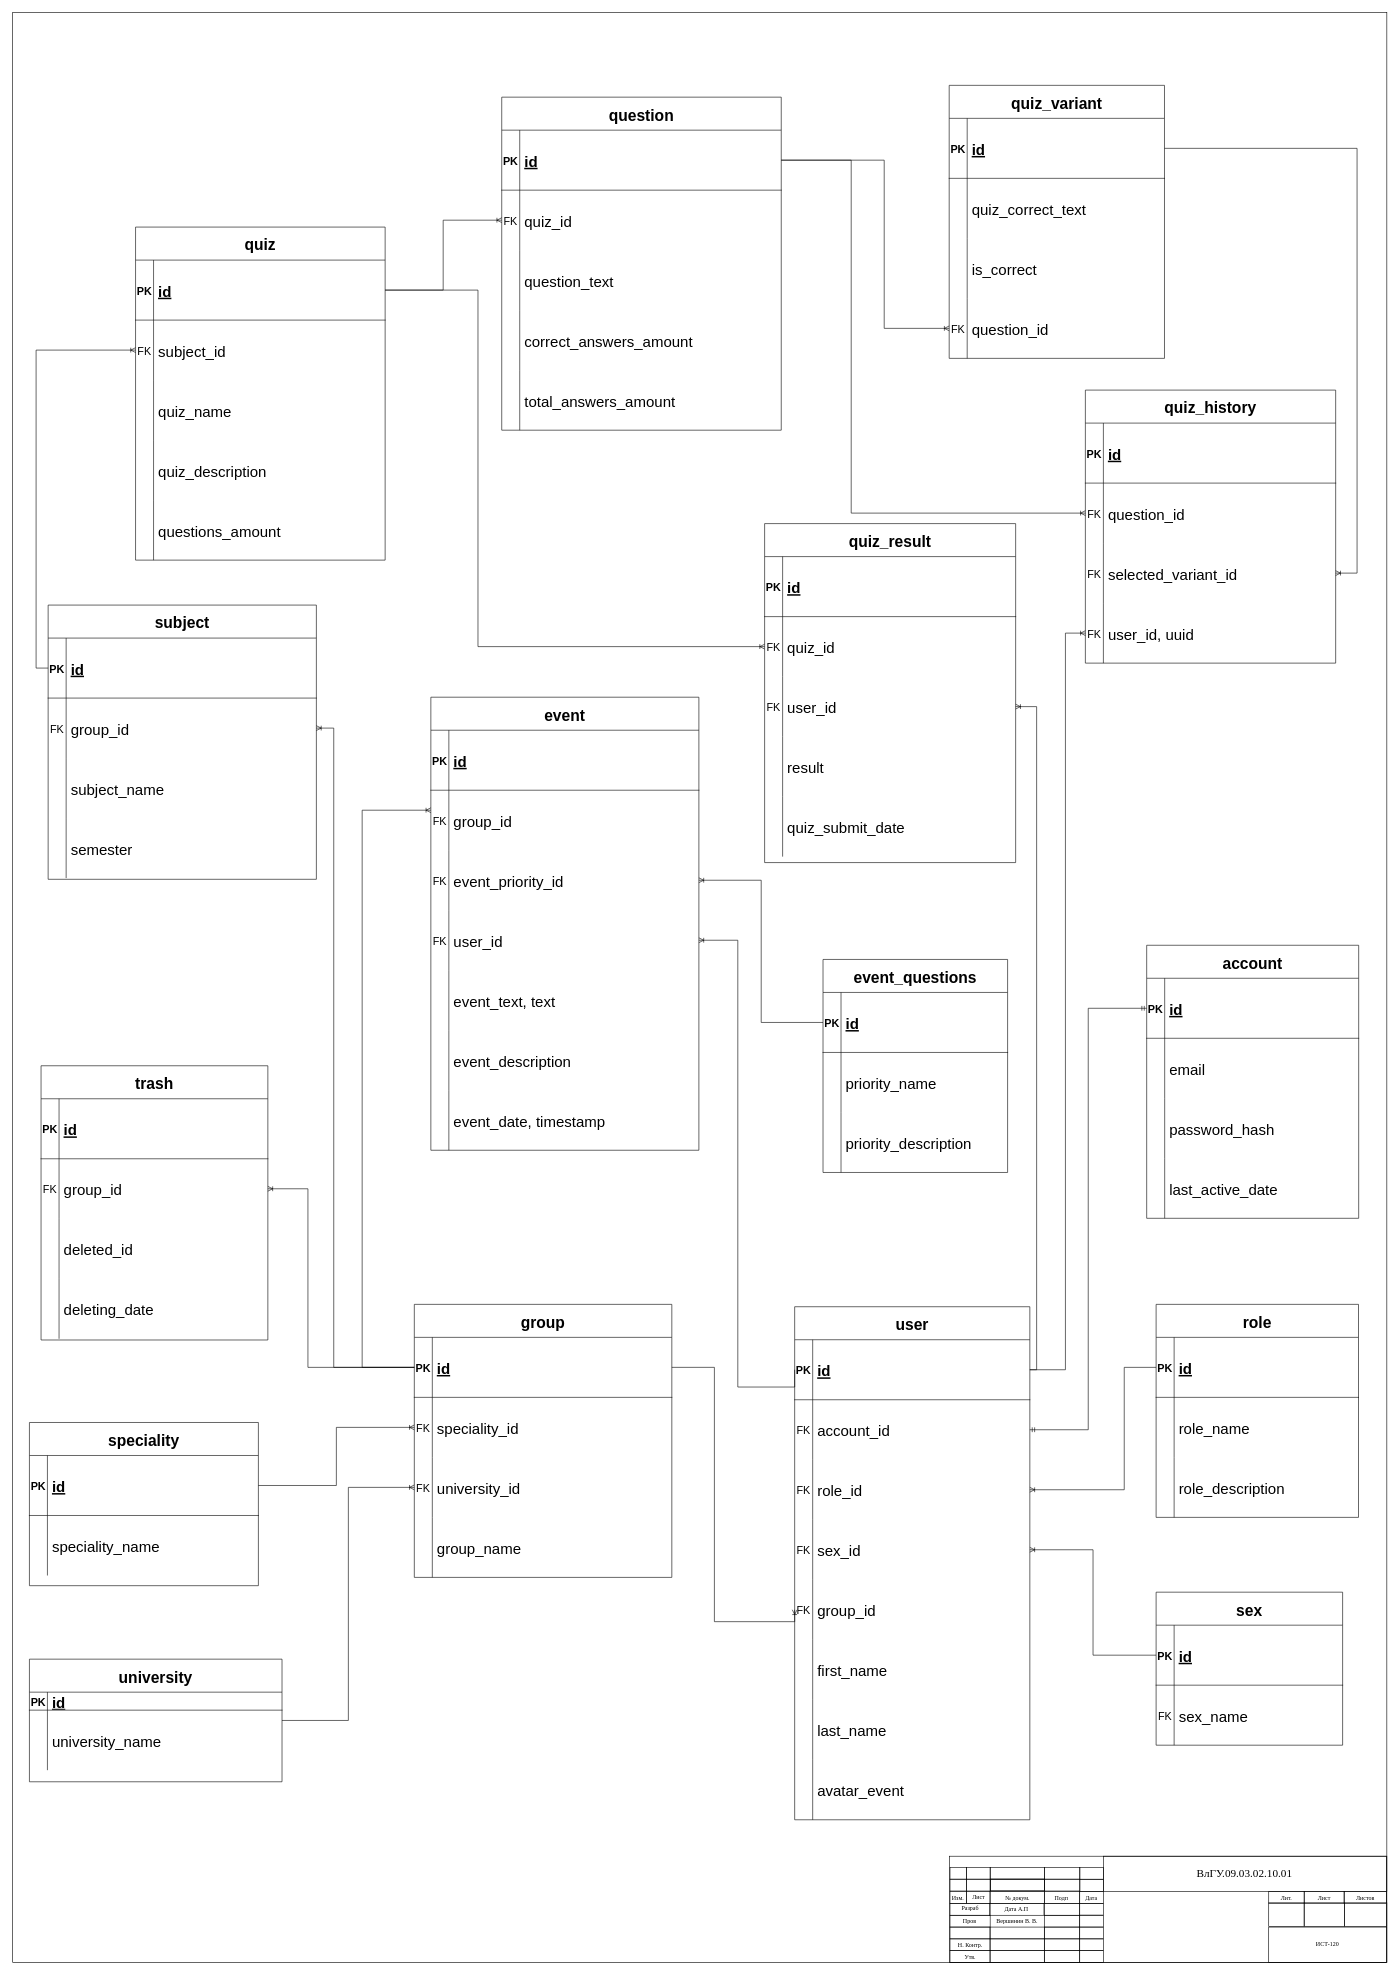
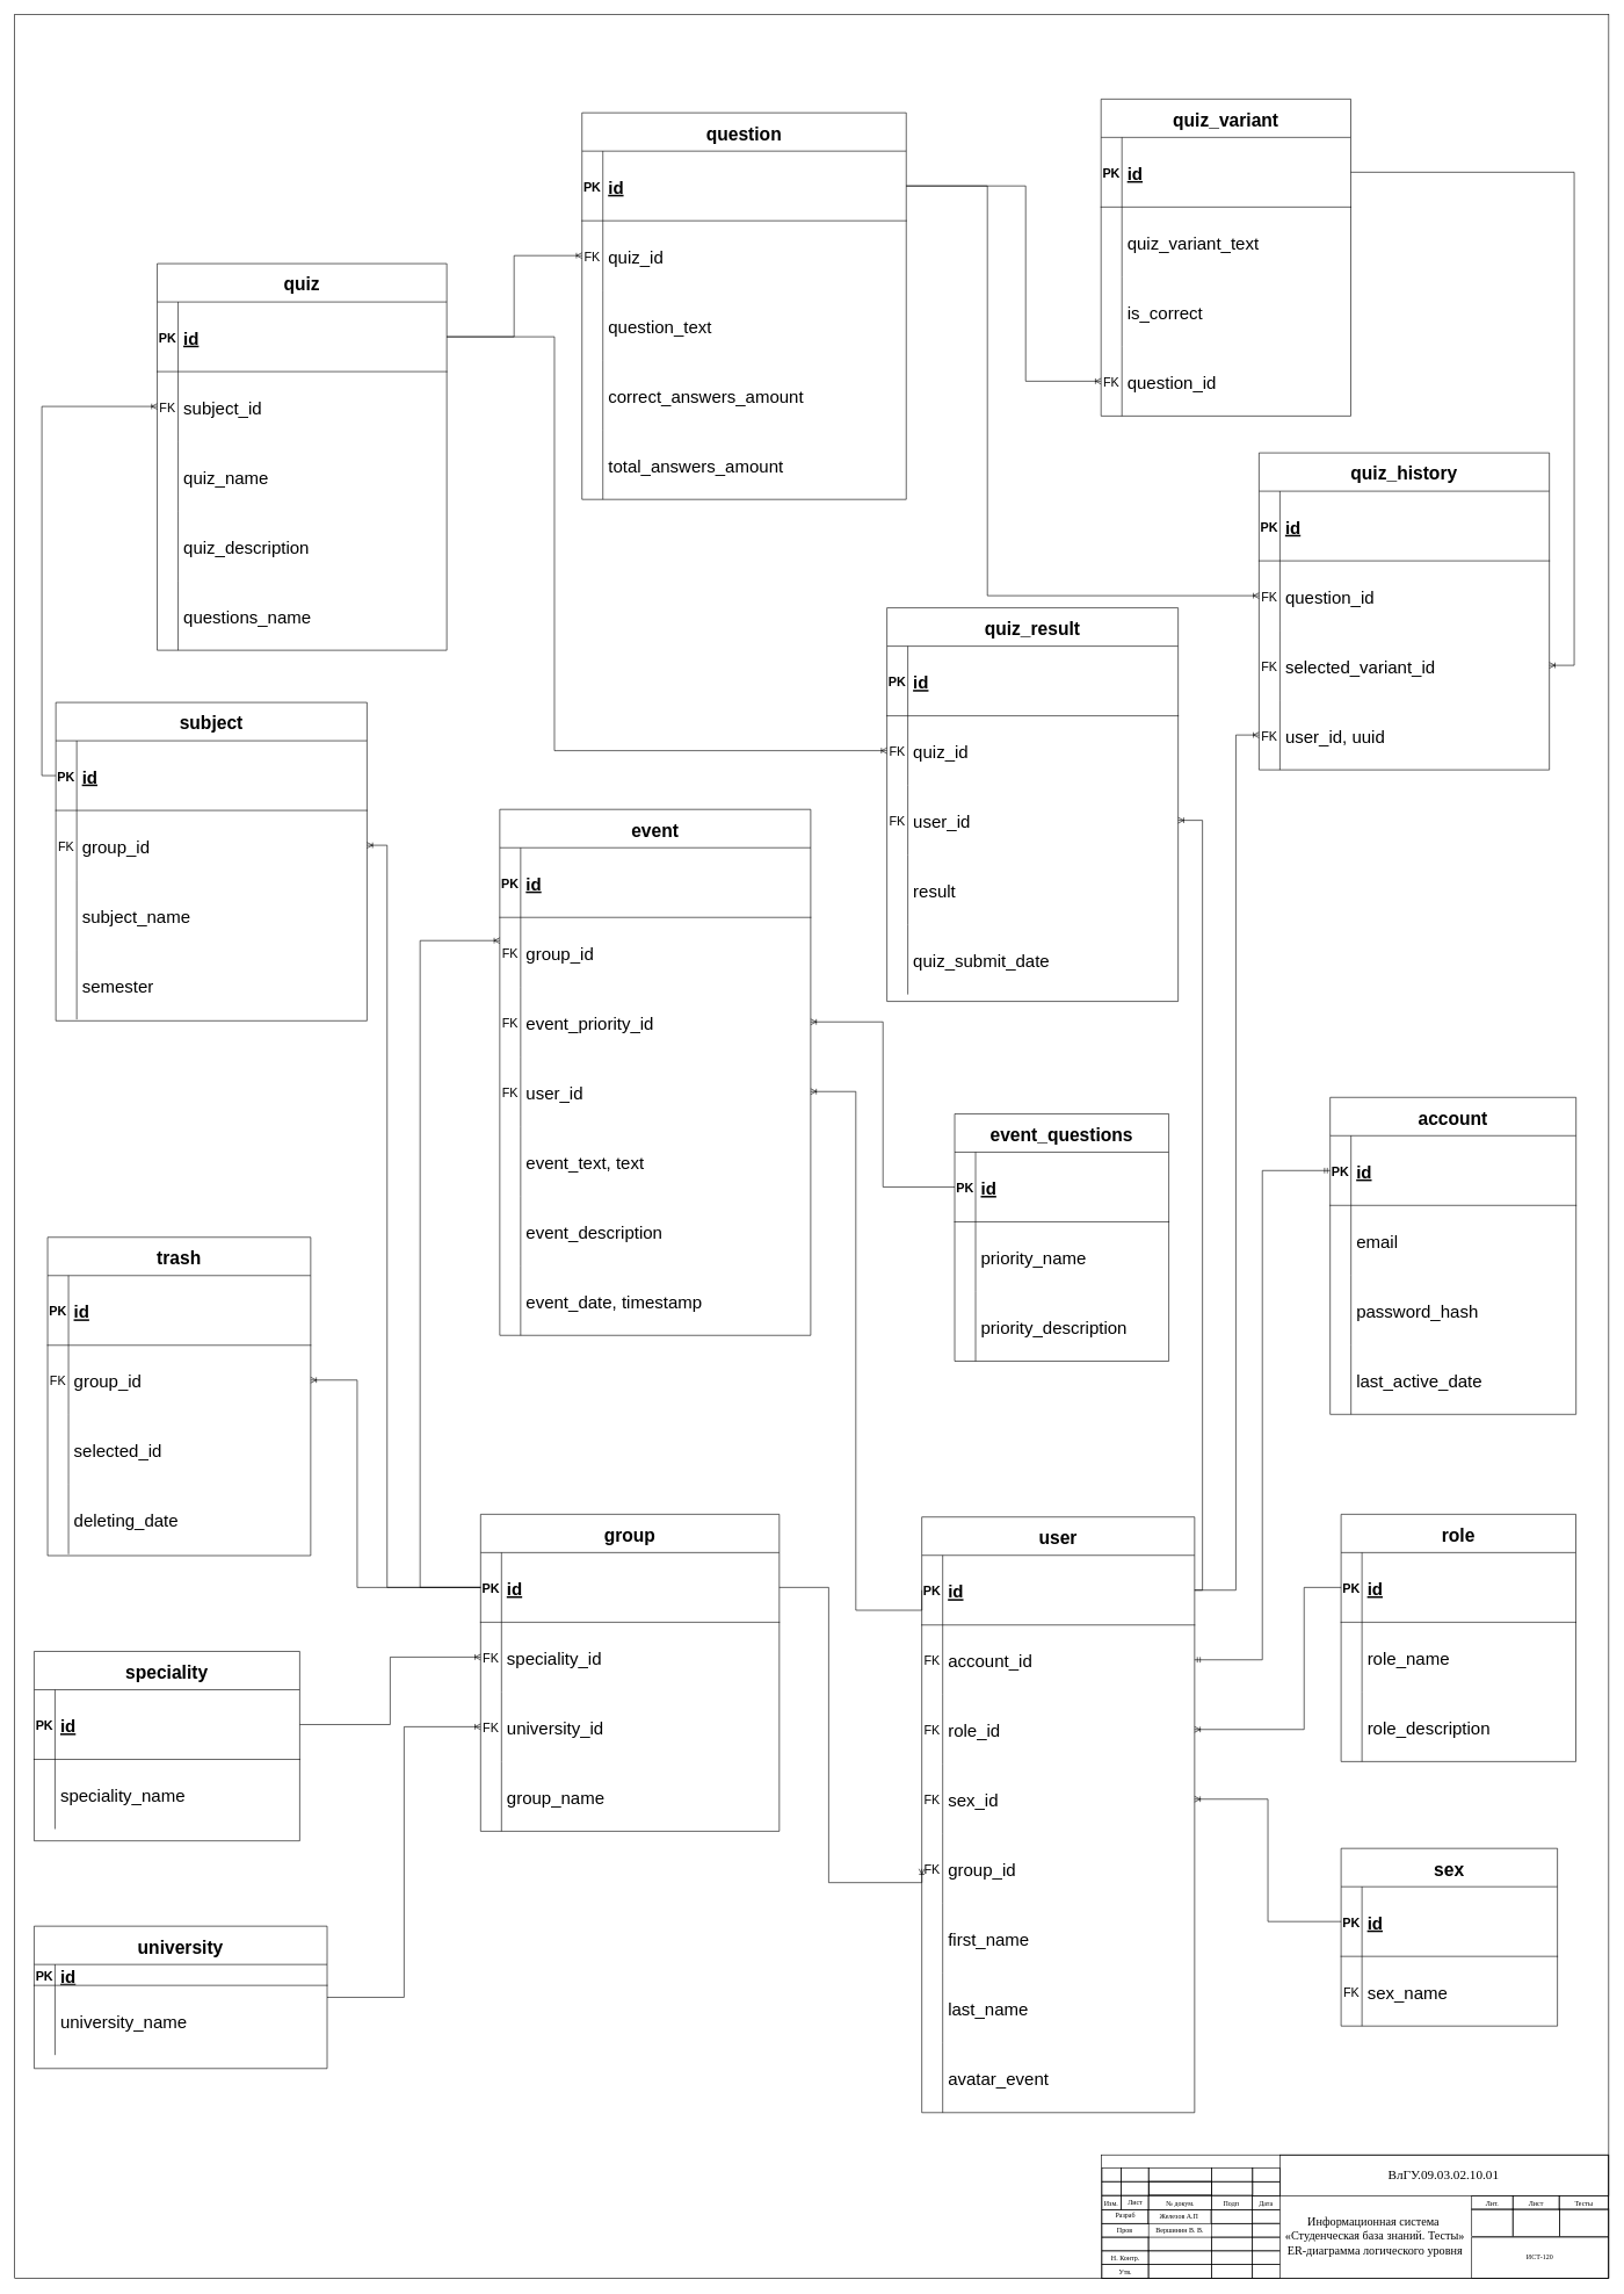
- <mxCell id="241" value="quiz_correct_text" style="shape=partialRectangle;connectable=0;fillColor=none;top=0;left=0;bottom=0;right=0;align=left;spacingLeft=6;overflow=hidden;fontSize=25;" parent="239" vertex="1"><mxGeometry x="30" width="328.78" height="100" as="geometry"><mxRectangle width="328.78" height="100" as="alternateBounds" /></mxGeometry></mxCell>
+ <mxCell id="241" value="quiz_variant_text" style="shape=partialRectangle;connectable=0;fillColor=none;top=0;left=0;bottom=0;right=0;align=left;spacingLeft=6;overflow=hidden;fontSize=25;" parent="239" vertex="1"><mxGeometry x="30" width="328.78" height="100" as="geometry"><mxRectangle width="328.78" height="100" as="alternateBounds" /></mxGeometry></mxCell>
- <mxCell id="176" value="questions_amount" style="shape=partialRectangle;connectable=0;fillColor=none;top=0;left=0;bottom=0;right=0;align=left;spacingLeft=6;overflow=hidden;fontSize=25;" parent="174" vertex="1"><mxGeometry x="30" width="385.96" height="100" as="geometry"><mxRectangle width="385.96" height="100" as="alternateBounds" /></mxGeometry></mxCell>
+ <mxCell id="176" value="questions_name" style="shape=partialRectangle;connectable=0;fillColor=none;top=0;left=0;bottom=0;right=0;align=left;spacingLeft=6;overflow=hidden;fontSize=25;" parent="174" vertex="1"><mxGeometry x="30" width="385.96" height="100" as="geometry"><mxRectangle width="385.96" height="100" as="alternateBounds" /></mxGeometry></mxCell>
- <mxCell id="139" value="deleted_id" style="shape=partialRectangle;connectable=0;fillColor=none;top=0;left=0;bottom=0;right=0;align=left;spacingLeft=6;overflow=hidden;fontSize=25;" parent="137" vertex="1"><mxGeometry x="30" width="347.95" height="100" as="geometry"><mxRectangle width="347.95" height="100" as="alternateBounds" /></mxGeometry></mxCell>
+ <mxCell id="139" value="selected_id" style="shape=partialRectangle;connectable=0;fillColor=none;top=0;left=0;bottom=0;right=0;align=left;spacingLeft=6;overflow=hidden;fontSize=25;" parent="137" vertex="1"><mxGeometry x="30" width="347.95" height="100" as="geometry"><mxRectangle width="347.95" height="100" as="alternateBounds" /></mxGeometry></mxCell>
- <mxCell id="58" value="Листов" style="text;html=1;strokeColor=none;fillColor=none;align=center;verticalAlign=middle;whiteSpace=wrap;rounded=0;fontFamily=Times New Roman;fontSize=10;" parent="2" vertex="1"><mxGeometry x="2219.16" y="3131.68" width="69.75" height="19.68" as="geometry" /></mxCell>
+ <mxCell id="58" value="Тесты" style="text;html=1;strokeColor=none;fillColor=none;align=center;verticalAlign=middle;whiteSpace=wrap;rounded=0;fontFamily=Times New Roman;fontSize=10;" parent="2" vertex="1"><mxGeometry x="2219.16" y="3131.68" width="69.75" height="19.68" as="geometry" /></mxCell>
- <mxCell id="61" value="Дата А.П" style="text;html=1;strokeColor=none;fillColor=none;align=center;verticalAlign=middle;whiteSpace=wrap;rounded=0;fontFamily=Times New Roman;fontSize=10;" parent="2" vertex="1"><mxGeometry x="1628.597" y="3151.337" width="88.74" height="19.68" as="geometry" /></mxCell>
+ <mxCell id="61" value="Железов А.П" style="text;html=1;strokeColor=none;fillColor=none;align=center;verticalAlign=middle;whiteSpace=wrap;rounded=0;fontFamily=Times New Roman;fontSize=10;" parent="2" vertex="1"><mxGeometry x="1628.597" y="3151.337" width="88.74" height="19.68" as="geometry" /></mxCell>
+ <mxCell id="64" value="&lt;div style=&quot;&quot;&gt;&lt;span style=&quot;font-size: 17px; background-color: initial;&quot;&gt;Информационная система&amp;nbsp; «&lt;/span&gt;&lt;span style=&quot;background-color: initial; font-size: 17px; text-align: left;&quot;&gt;Студенческая база знаний. Тесты»&lt;/span&gt;&lt;/div&gt;&lt;font style=&quot;font-size: 17px&quot;&gt;ER-диаграмма логического уровня&lt;br&gt;&lt;/font&gt;" style="text;html=1;strokeColor=none;fillColor=none;align=center;verticalAlign=middle;whiteSpace=wrap;rounded=0;fontFamily=Times New Roman;fontSize=10;" parent="2" vertex="1"><mxGeometry x="1817.58" y="3131.93" width="274.46" height="116.09" as="geometry" /></mxCell>
